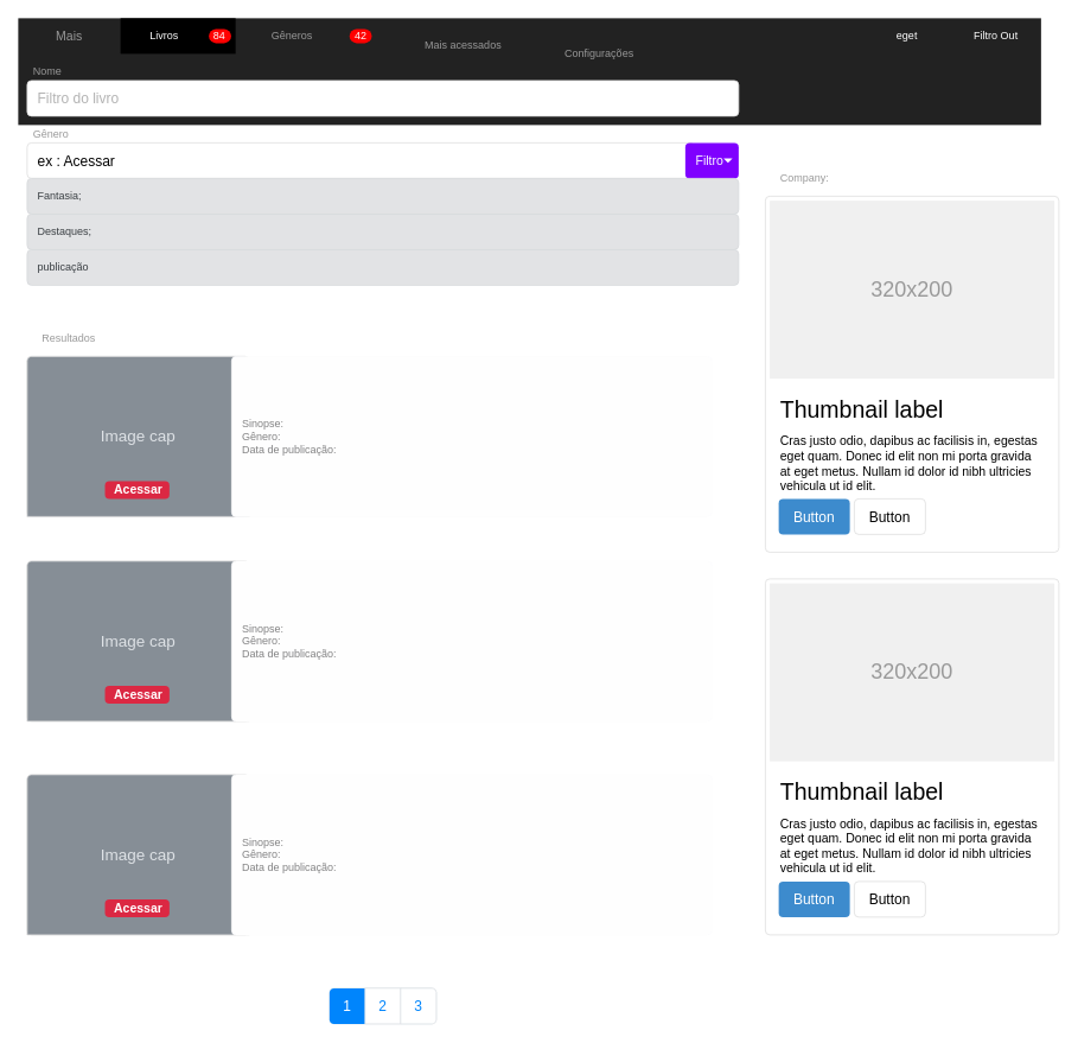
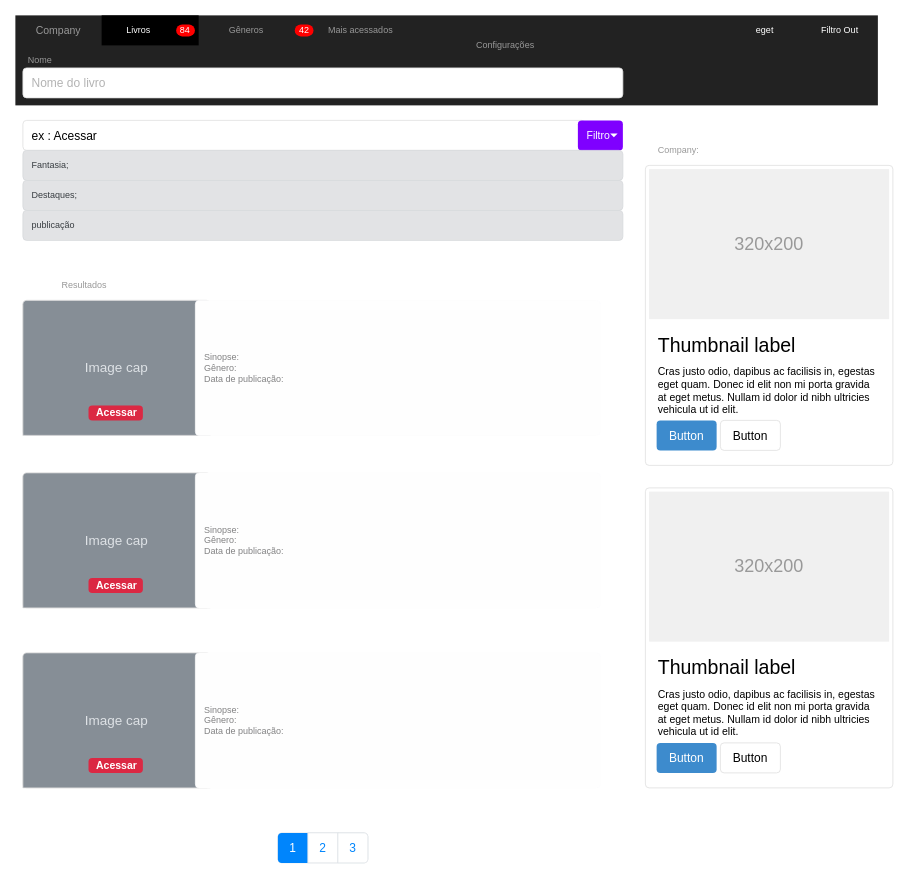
- <mxCell id="3" value="Mais" style="html=1;shadow=0;dashed=0;fillColor=none;strokeColor=none;shape=mxgraph.bootstrap.rect;fontColor=#999999;fontSize=14;whiteSpace=wrap;" parent="2" vertex="1"><mxGeometry width="115" height="40" as="geometry" /></mxCell>
+ <mxCell id="3" value="Company" style="html=1;shadow=0;dashed=0;fillColor=none;strokeColor=none;shape=mxgraph.bootstrap.rect;fontColor=#999999;fontSize=14;whiteSpace=wrap;" parent="2" vertex="1"><mxGeometry width="115" height="40" as="geometry" /></mxCell>
- <mxCell id="8" value="Mais acessados" style="html=1;shadow=0;dashed=0;fillColor=none;strokeColor=none;shape=mxgraph.bootstrap.rect;fontColor=#999999;whiteSpace=wrap;" parent="2" vertex="1"><mxGeometry x="442.5" y="10" width="115" height="40" as="geometry" /></mxCell>
+ <mxCell id="8" value="Mais acessados" style="html=1;shadow=0;dashed=0;fillColor=none;strokeColor=none;shape=mxgraph.bootstrap.rect;fontColor=#999999;whiteSpace=wrap;" parent="2" vertex="1"><mxGeometry x="402.5" width="115" height="40" as="geometry" /></mxCell>
- <mxCell id="13" value="&lt;font color=&quot;#b3b3b3&quot;&gt;Filtro do livro&lt;/font&gt;" style="html=1;shadow=0;dashed=0;shape=mxgraph.bootstrap.rrect;rSize=5;strokeColor=#dddddd;;align=left;spacingLeft=10;fontSize=16;whiteSpace=wrap;rounded=0;" parent="2" vertex="1"><mxGeometry x="10" y="70" width="800" height="40" as="geometry" /></mxCell>
+ <mxCell id="13" value="&lt;font color=&quot;#b3b3b3&quot;&gt;Nome do livro&lt;/font&gt;" style="html=1;shadow=0;dashed=0;shape=mxgraph.bootstrap.rrect;rSize=5;strokeColor=#dddddd;;align=left;spacingLeft=10;fontSize=16;whiteSpace=wrap;rounded=0;" parent="2" vertex="1"><mxGeometry x="10" y="70" width="800" height="40" as="geometry" /></mxCell>
- <mxCell id="20" value="Gênero" style="html=1;shadow=0;dashed=0;shape=mxgraph.bootstrap.rect;strokeColor=none;fillColor=none;fontColor=#999999;align=left;spacingLeft=5;whiteSpace=wrap;rounded=0;" parent="1" vertex="1"><mxGeometry x="30" y="140" width="200" height="20" as="geometry" /></mxCell>
- <mxCell id="30" value="Resultados" style="html=1;shadow=0;dashed=0;shape=mxgraph.bootstrap.rect;strokeColor=none;fillColor=none;fontColor=#999999;align=left;spacingLeft=5;whiteSpace=wrap;rounded=0;" vertex="1" parent="1"><mxGeometry x="40" y="370" width="200" height="20" as="geometry" /></mxCell>
+ <mxCell id="30" value="Resultados" style="html=1;shadow=0;dashed=0;shape=mxgraph.bootstrap.rect;strokeColor=none;fillColor=none;fontColor=#999999;align=left;spacingLeft=5;whiteSpace=wrap;rounded=0;" vertex="1" parent="1"><mxGeometry x="75" y="370" width="200" height="20" as="geometry" /></mxCell>
